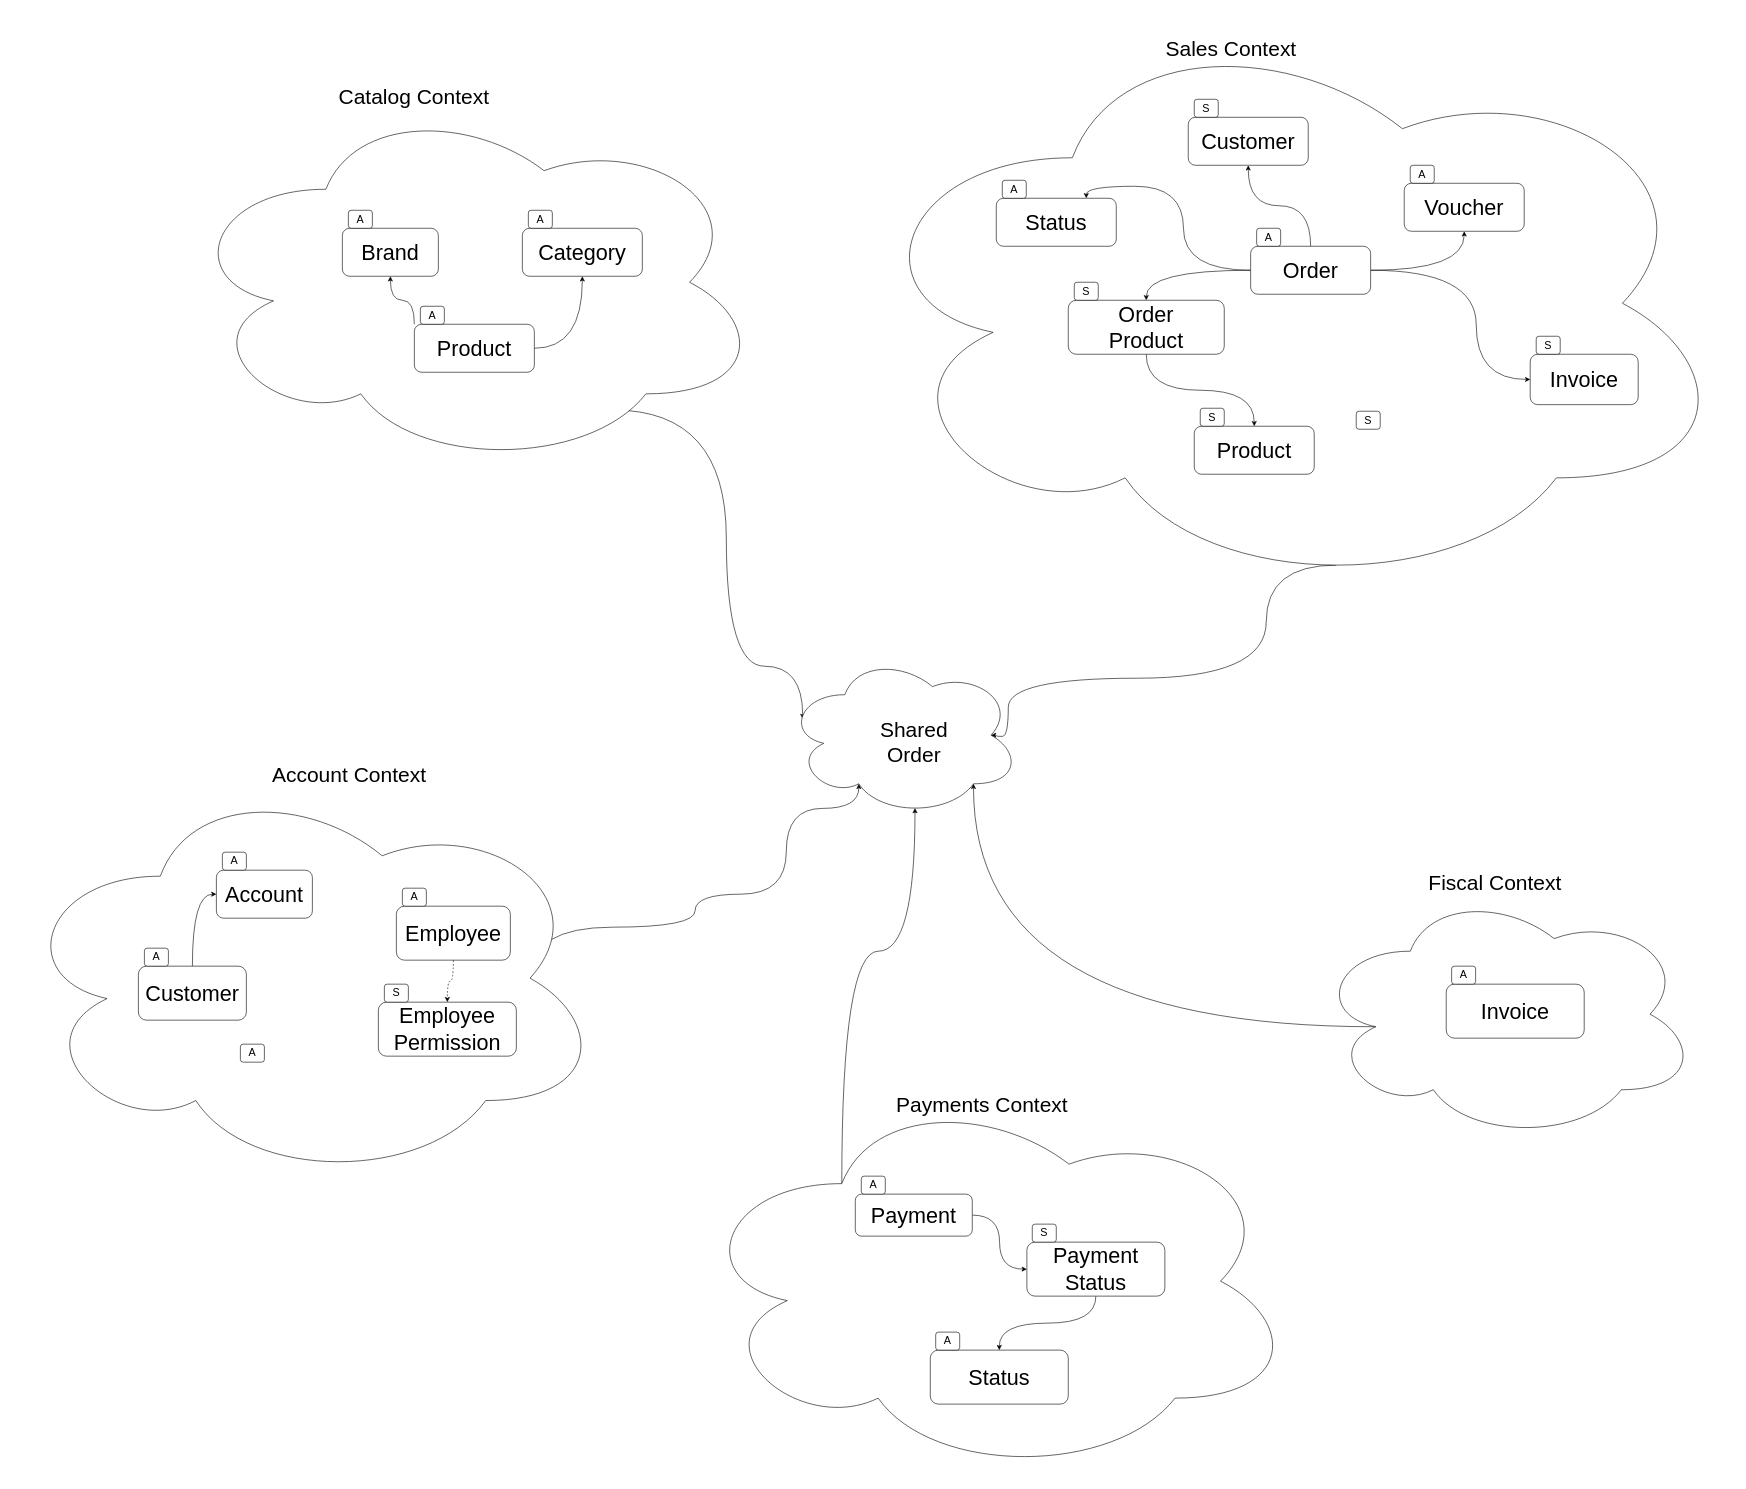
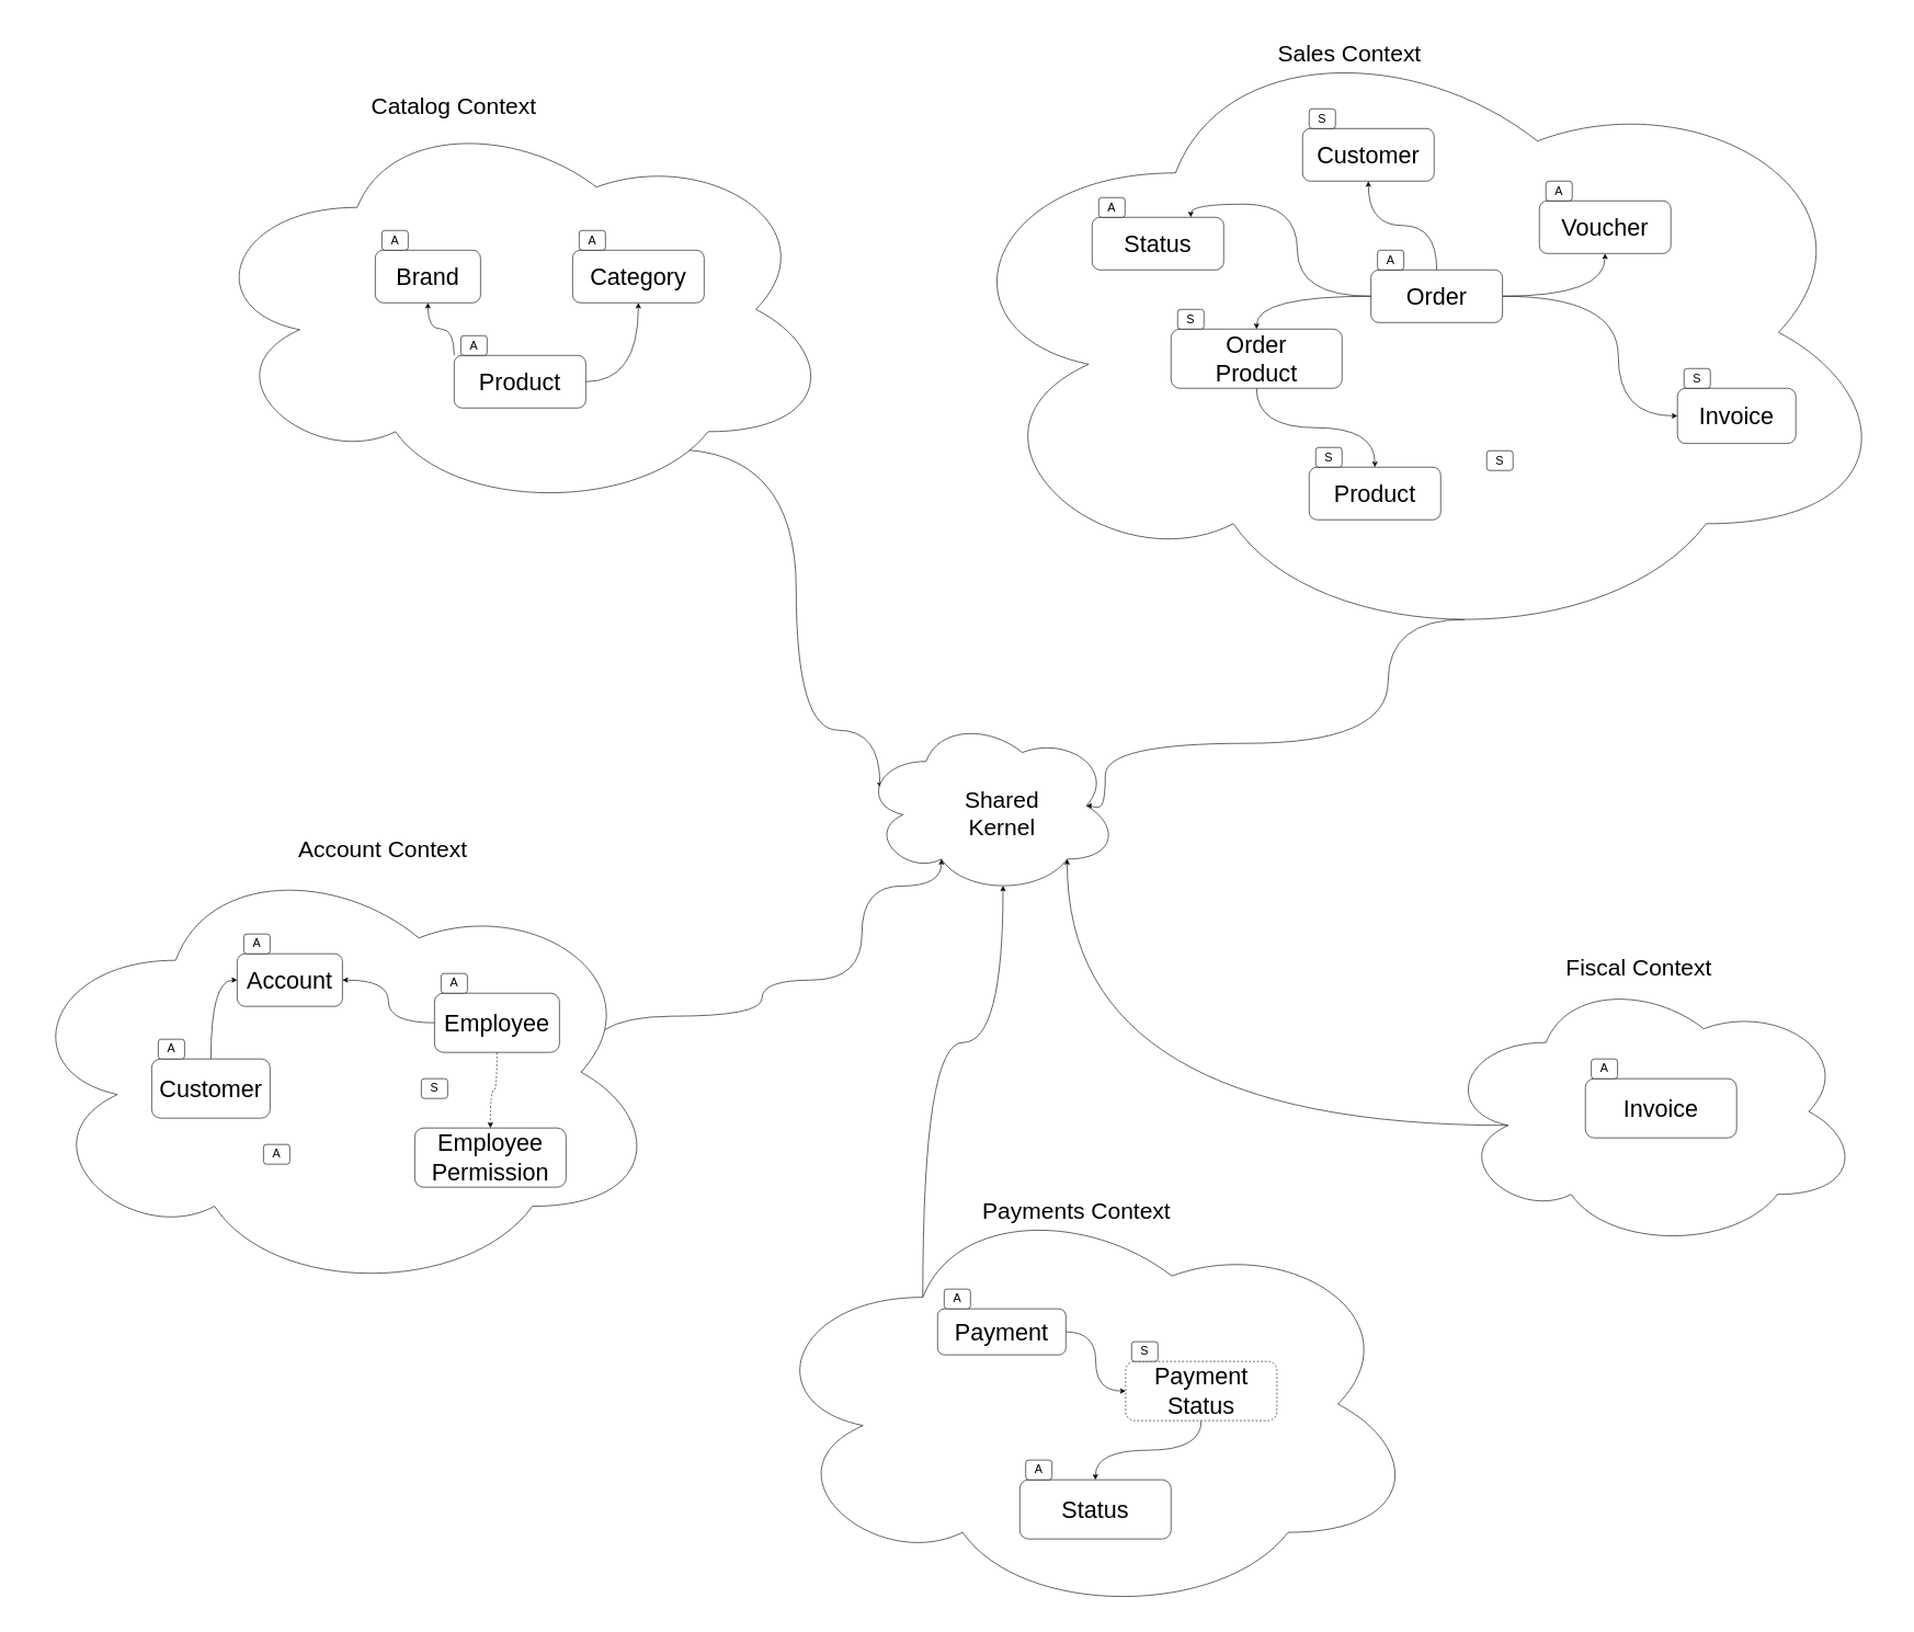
- <mxCell id="12" value="&lt;font style=&quot;font-size: 35px&quot;&gt;Shared&lt;br&gt;Order&lt;/font&gt;" style="text;html=1;strokeColor=none;fillColor=none;align=center;verticalAlign=middle;whiteSpace=wrap;rounded=0;fontSize=35;" vertex="1" parent="1"><mxGeometry x="1397.75" y="1182" width="249.5" height="108" as="geometry" /></mxCell>
+ <mxCell id="12" value="&lt;font style=&quot;font-size: 35px&quot;&gt;Shared&lt;br&gt;Kernel&lt;/font&gt;" style="text;html=1;strokeColor=none;fillColor=none;align=center;verticalAlign=middle;whiteSpace=wrap;rounded=0;fontSize=35;" vertex="1" parent="1"><mxGeometry x="1397.75" y="1182" width="249.5" height="108" as="geometry" /></mxCell>
+ <mxCell id="45" style="edgeStyle=orthogonalEdgeStyle;curved=1;orthogonalLoop=1;jettySize=auto;html=1;entryX=1;entryY=0.5;entryDx=0;entryDy=0;" edge="1" parent="1" source="47" target="55"><mxGeometry relative="1" as="geometry" /></mxCell>
- <mxCell id="49" value="&lt;font style=&quot;font-size: 36px&quot;&gt;Employee&lt;br&gt;Permission&lt;br&gt;&lt;/font&gt;" style="rounded=1;whiteSpace=wrap;html=1;" vertex="1" parent="1"><mxGeometry x="630" y="1670" width="230" height="90" as="geometry" /></mxCell>
+ <mxCell id="49" value="&lt;font style=&quot;font-size: 36px&quot;&gt;Employee&lt;br&gt;Permission&lt;br&gt;&lt;/font&gt;" style="rounded=1;whiteSpace=wrap;html=1;" vertex="1" parent="1"><mxGeometry x="630" y="1715" width="230" height="90" as="geometry" /></mxCell>
- <mxCell id="62" value="&lt;font style=&quot;font-size: 36px&quot;&gt;Payment&lt;br&gt;Status&lt;br&gt;&lt;/font&gt;" style="rounded=1;whiteSpace=wrap;html=1;" vertex="1" parent="1"><mxGeometry x="1711" y="2070" width="230" height="90" as="geometry" /></mxCell>
+ <mxCell id="62" value="&lt;font style=&quot;font-size: 36px&quot;&gt;Payment&lt;br&gt;Status&lt;br&gt;&lt;/font&gt;" style="rounded=1;whiteSpace=wrap;html=1;dashed=1;" vertex="1" parent="1"><mxGeometry x="1711" y="2070" width="230" height="90" as="geometry" /></mxCell>
